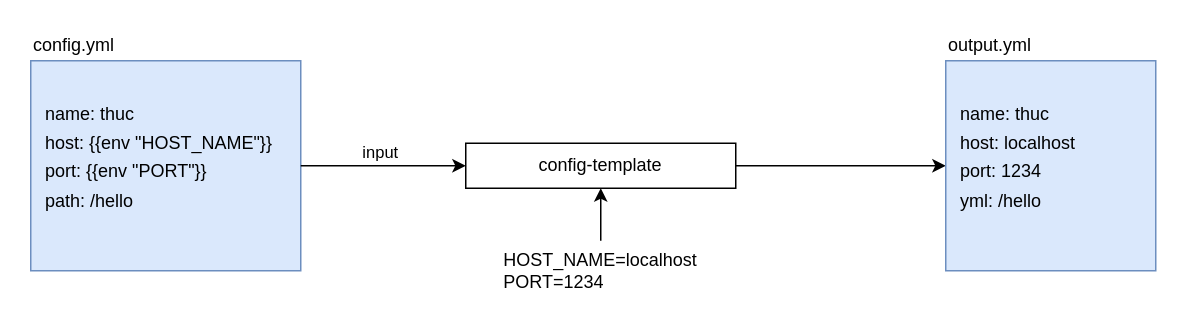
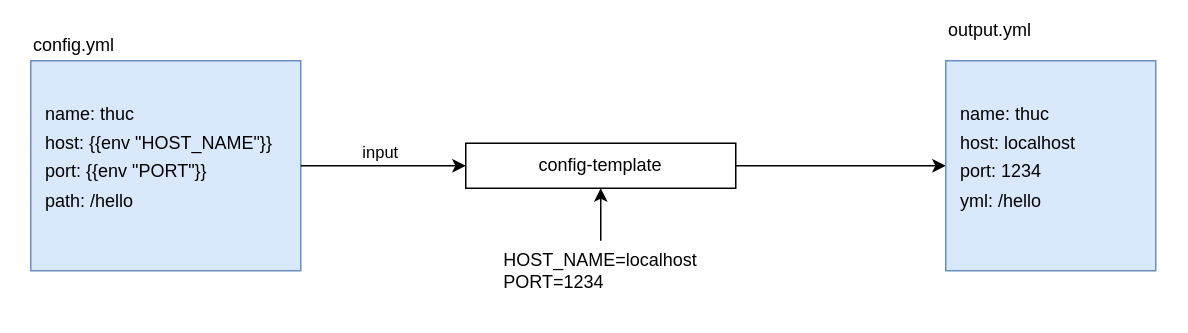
- <mxCell id="10" value="output.yml" style="text;html=1;strokeColor=none;fillColor=none;align=left;verticalAlign=middle;whiteSpace=wrap;rounded=0;" parent="1" vertex="1"><mxGeometry x="630" y="20" width="140" height="20" as="geometry" /></mxCell>
+ <mxCell id="10" value="output.yml" style="text;html=1;strokeColor=none;fillColor=none;align=left;verticalAlign=middle;whiteSpace=wrap;rounded=0;" parent="1" vertex="1"><mxGeometry x="630" y="10" width="140" height="20" as="geometry" /></mxCell>
